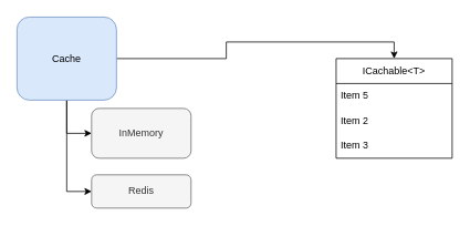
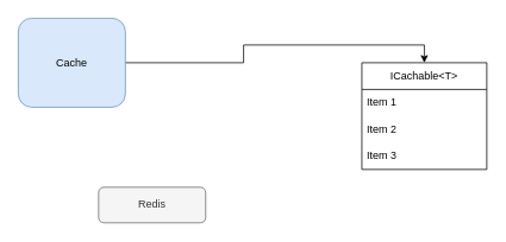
- <mxCell id="9" value="Item 5" style="text;strokeColor=none;fillColor=none;align=left;verticalAlign=middle;spacingLeft=4;spacingRight=4;overflow=hidden;points=[[0,0.5],[1,0.5]];portConstraint=eastwest;rotatable=0;whiteSpace=wrap;html=1;" vertex="1" parent="8"><mxGeometry y="30" width="140" height="30" as="geometry" /></mxCell>
+ <mxCell id="9" value="Item 1" style="text;strokeColor=none;fillColor=none;align=left;verticalAlign=middle;spacingLeft=4;spacingRight=4;overflow=hidden;points=[[0,0.5],[1,0.5]];portConstraint=eastwest;rotatable=0;whiteSpace=wrap;html=1;" vertex="1" parent="8"><mxGeometry y="30" width="140" height="30" as="geometry" /></mxCell>
- <mxCell id="2" value="" style="edgeStyle=orthogonalEdgeStyle;rounded=0;orthogonalLoop=1;jettySize=auto;html=1;entryX=0;entryY=0.5;entryDx=0;entryDy=0;" edge="1" parent="1" source="5" target="6"><mxGeometry relative="1" as="geometry" /></mxCell>
- <mxCell id="6" value="InMemory" style="whiteSpace=wrap;html=1;rounded=1;fillColor=#f5f5f5;fontColor=#333333;strokeColor=#666666;" vertex="1" parent="1"><mxGeometry x="110" y="130" width="120" height="60" as="geometry" /></mxCell>
- <mxCell id="3" style="edgeStyle=orthogonalEdgeStyle;rounded=0;orthogonalLoop=1;jettySize=auto;html=1;entryX=0;entryY=0.5;entryDx=0;entryDy=0;" edge="1" parent="1" source="5" target="7"><mxGeometry relative="1" as="geometry" /></mxCell>
